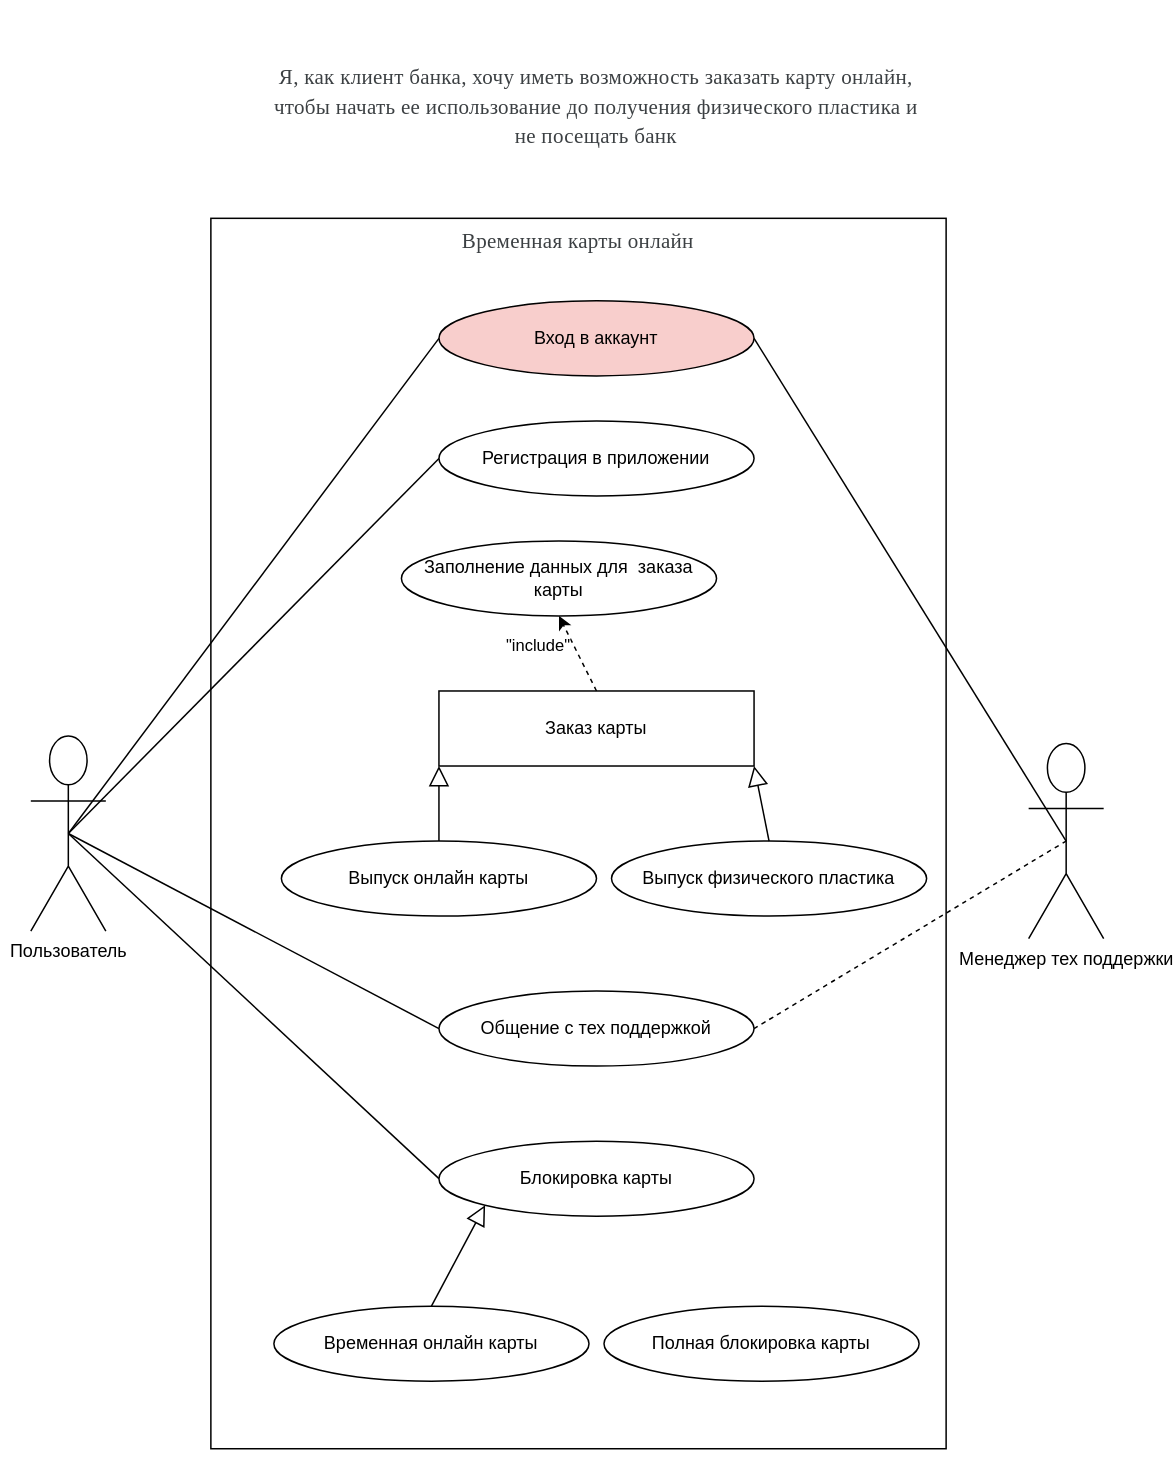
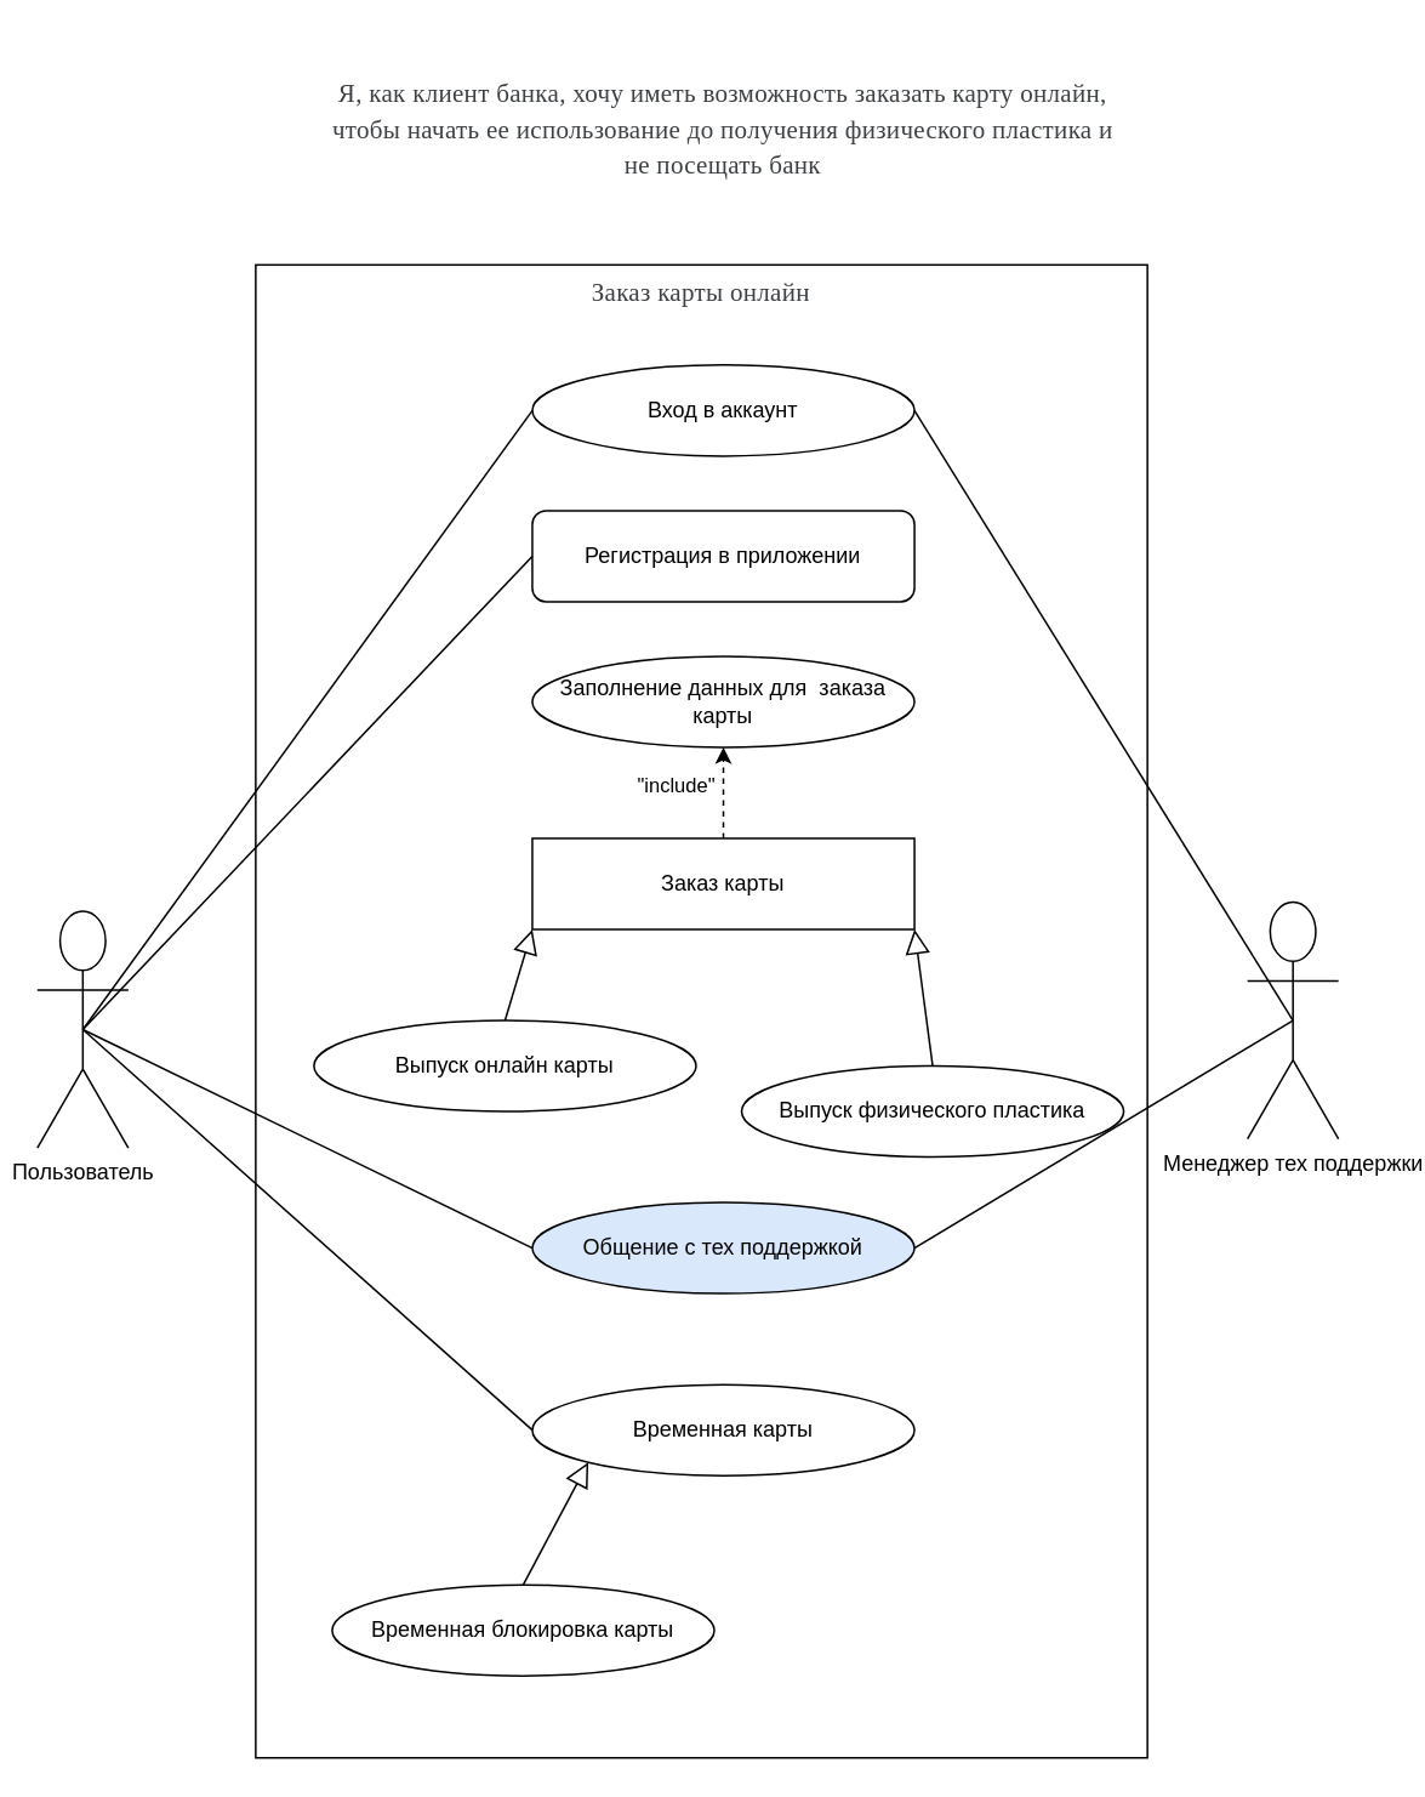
- <mxCell id="3" value="&lt;span style=&quot;color: rgb(60, 64, 67); font-size: 14px; letter-spacing: 0.2px; text-align: left;&quot;&gt;&lt;font face=&quot;Verdana&quot;&gt;Временная карты онлайн&lt;/font&gt;&lt;/span&gt;" style="html=1;whiteSpace=wrap;fillColor=none;labelPosition=center;verticalLabelPosition=middle;align=center;verticalAlign=top;" vertex="1" parent="1"><mxGeometry x="140" y="145" width="490" height="820" as="geometry" /></mxCell>
+ <mxCell id="3" value="&lt;span style=&quot;color: rgb(60, 64, 67); font-size: 14px; letter-spacing: 0.2px; text-align: left;&quot;&gt;&lt;font face=&quot;Verdana&quot;&gt;Заказ карты онлайн&lt;/font&gt;&lt;/span&gt;" style="html=1;whiteSpace=wrap;fillColor=none;labelPosition=center;verticalLabelPosition=middle;align=center;verticalAlign=top;" vertex="1" parent="1"><mxGeometry x="140" y="145" width="490" height="820" as="geometry" /></mxCell>
- <mxCell id="7" value="Вход в аккаунт" style="ellipse;whiteSpace=wrap;html=1;fillColor=#f8cecc;" vertex="1" parent="1"><mxGeometry x="292" y="200" width="210" height="50" as="geometry" /></mxCell>
+ <mxCell id="7" value="Вход в аккаунт" style="ellipse;whiteSpace=wrap;html=1;" vertex="1" parent="1"><mxGeometry x="292" y="200" width="210" height="50" as="geometry" /></mxCell>
- <mxCell id="6" value="Регистрация в приложении" style="ellipse;whiteSpace=wrap;html=1;" vertex="1" parent="1"><mxGeometry x="292" y="280" width="210" height="50" as="geometry" /></mxCell>
+ <mxCell id="6" value="Регистрация в приложении" style="whiteSpace=wrap;html=1;rounded=1;" vertex="1" parent="1"><mxGeometry x="292" y="280" width="210" height="50" as="geometry" /></mxCell>
- <mxCell id="20" value="Заполнение данных для&amp;nbsp; заказа карты" style="ellipse;whiteSpace=wrap;html=1;" vertex="1" parent="1"><mxGeometry x="267" y="360" width="210" height="50" as="geometry" /></mxCell>
+ <mxCell id="20" value="Заполнение данных для&amp;nbsp; заказа карты" style="ellipse;whiteSpace=wrap;html=1;" vertex="1" parent="1"><mxGeometry x="292" y="360" width="210" height="50" as="geometry" /></mxCell>
- <mxCell id="2" value="Пользователь" style="shape=umlActor;verticalLabelPosition=bottom;verticalAlign=top;html=1;" vertex="1" parent="1"><mxGeometry x="20" y="490" width="50" height="130" as="geometry" /></mxCell>
+ <mxCell id="2" value="Пользователь" style="shape=umlActor;verticalLabelPosition=bottom;verticalAlign=top;html=1;" vertex="1" parent="1"><mxGeometry x="20" y="500" width="50" height="130" as="geometry" /></mxCell>
- <mxCell id="4" value="Выпуск онлайн карты" style="ellipse;whiteSpace=wrap;html=1;" vertex="1" parent="1"><mxGeometry x="187" y="560" width="210" height="50" as="geometry" /></mxCell>
+ <mxCell id="4" value="Выпуск онлайн карты" style="ellipse;whiteSpace=wrap;html=1;" vertex="1" parent="1"><mxGeometry x="172" y="560" width="210" height="50" as="geometry" /></mxCell>
- <mxCell id="8" value="Выпуск физического пластика" style="ellipse;whiteSpace=wrap;html=1;" vertex="1" parent="1"><mxGeometry x="407" y="560" width="210" height="50" as="geometry" /></mxCell>
+ <mxCell id="8" value="Выпуск физического пластика" style="ellipse;whiteSpace=wrap;html=1;" vertex="1" parent="1"><mxGeometry x="407" y="585" width="210" height="50" as="geometry" /></mxCell>
- <mxCell id="22" value="" style="endArrow=none;html=1;rounded=0;fontSize=12;startSize=8;endSize=8;curved=1;entryX=0.5;entryY=0.5;entryDx=0;entryDy=0;entryPerimeter=0;exitX=1;exitY=0.5;exitDx=0;exitDy=0;dashed=1;" edge="1" parent="1" source="10" target="19"><mxGeometry width="50" height="50" relative="1" as="geometry"><mxPoint x="562" y="710" as="sourcePoint" /><mxPoint x="612" y="660" as="targetPoint" /></mxGeometry></mxCell>
+ <mxCell id="22" value="" style="endArrow=none;html=1;rounded=0;fontSize=12;startSize=8;endSize=8;curved=1;entryX=0.5;entryY=0.5;entryDx=0;entryDy=0;entryPerimeter=0;exitX=1;exitY=0.5;exitDx=0;exitDy=0;" edge="1" parent="1" source="10" target="19"><mxGeometry width="50" height="50" relative="1" as="geometry"><mxPoint x="562" y="710" as="sourcePoint" /><mxPoint x="612" y="660" as="targetPoint" /></mxGeometry></mxCell>
- <mxCell id="10" value="Общение с тех поддержкой" style="ellipse;whiteSpace=wrap;html=1;" vertex="1" parent="1"><mxGeometry x="292" y="660" width="210" height="50" as="geometry" /></mxCell>
+ <mxCell id="10" value="Общение с тех поддержкой" style="ellipse;whiteSpace=wrap;html=1;fillColor=#dae8fc;" vertex="1" parent="1"><mxGeometry x="292" y="660" width="210" height="50" as="geometry" /></mxCell>
- <mxCell id="9" value="Блокировка карты" style="ellipse;whiteSpace=wrap;html=1;" vertex="1" parent="1"><mxGeometry x="292" y="760" width="210" height="50" as="geometry" /></mxCell>
+ <mxCell id="9" value="Временная карты" style="ellipse;whiteSpace=wrap;html=1;" vertex="1" parent="1"><mxGeometry x="292" y="760" width="210" height="50" as="geometry" /></mxCell>
- <mxCell id="11" value="Временная онлайн карты" style="ellipse;whiteSpace=wrap;html=1;" vertex="1" parent="1"><mxGeometry x="182" y="870" width="210" height="50" as="geometry" /></mxCell>
+ <mxCell id="11" value="Временная блокировка карты" style="ellipse;whiteSpace=wrap;html=1;" vertex="1" parent="1"><mxGeometry x="182" y="870" width="210" height="50" as="geometry" /></mxCell>
- <mxCell id="12" value="Полная блокировка карты" style="ellipse;whiteSpace=wrap;html=1;" vertex="1" parent="1"><mxGeometry x="402" y="870" width="210" height="50" as="geometry" /></mxCell>
